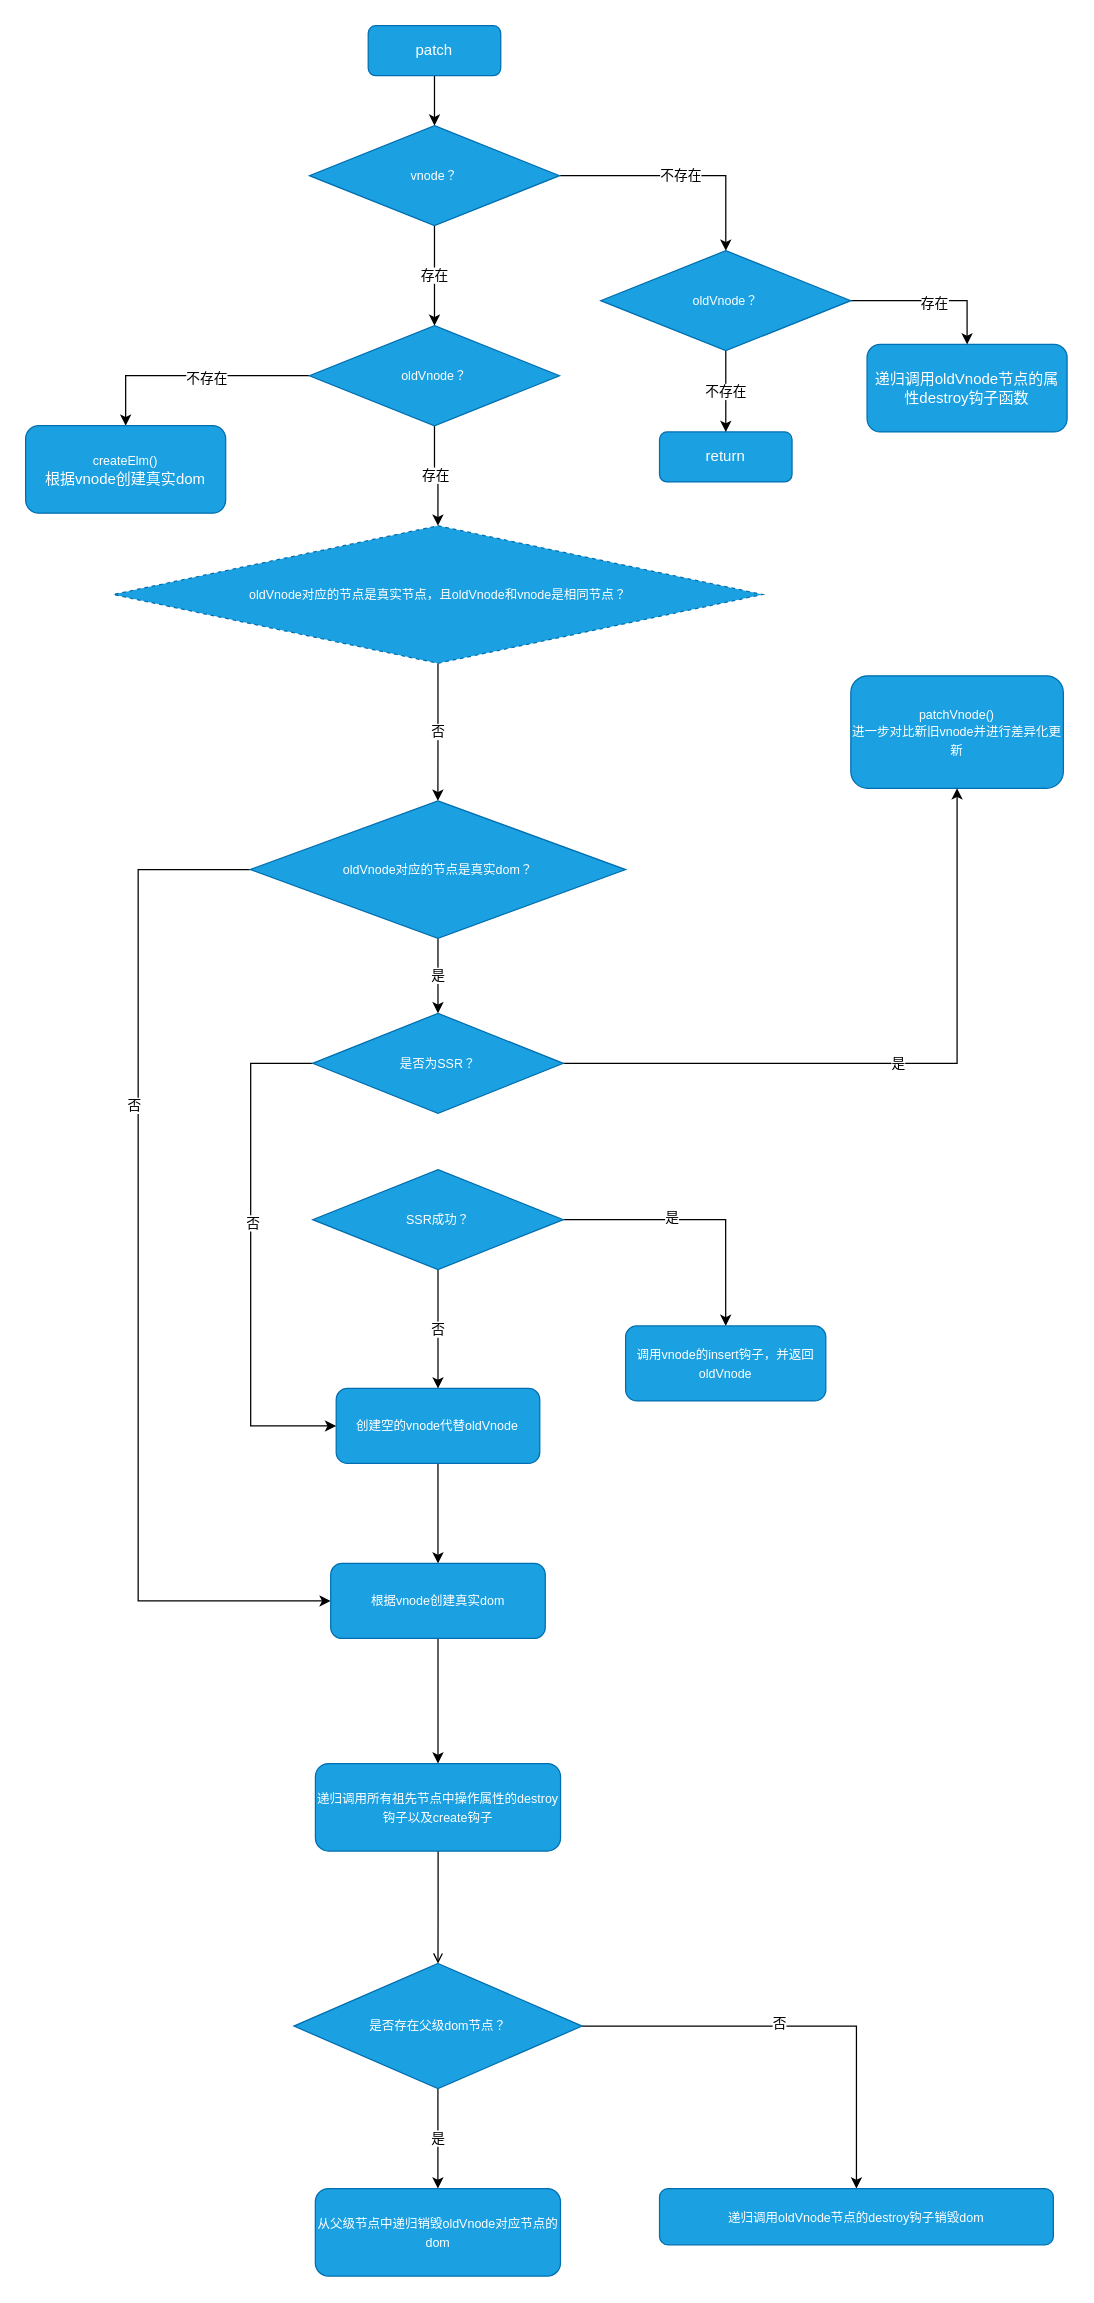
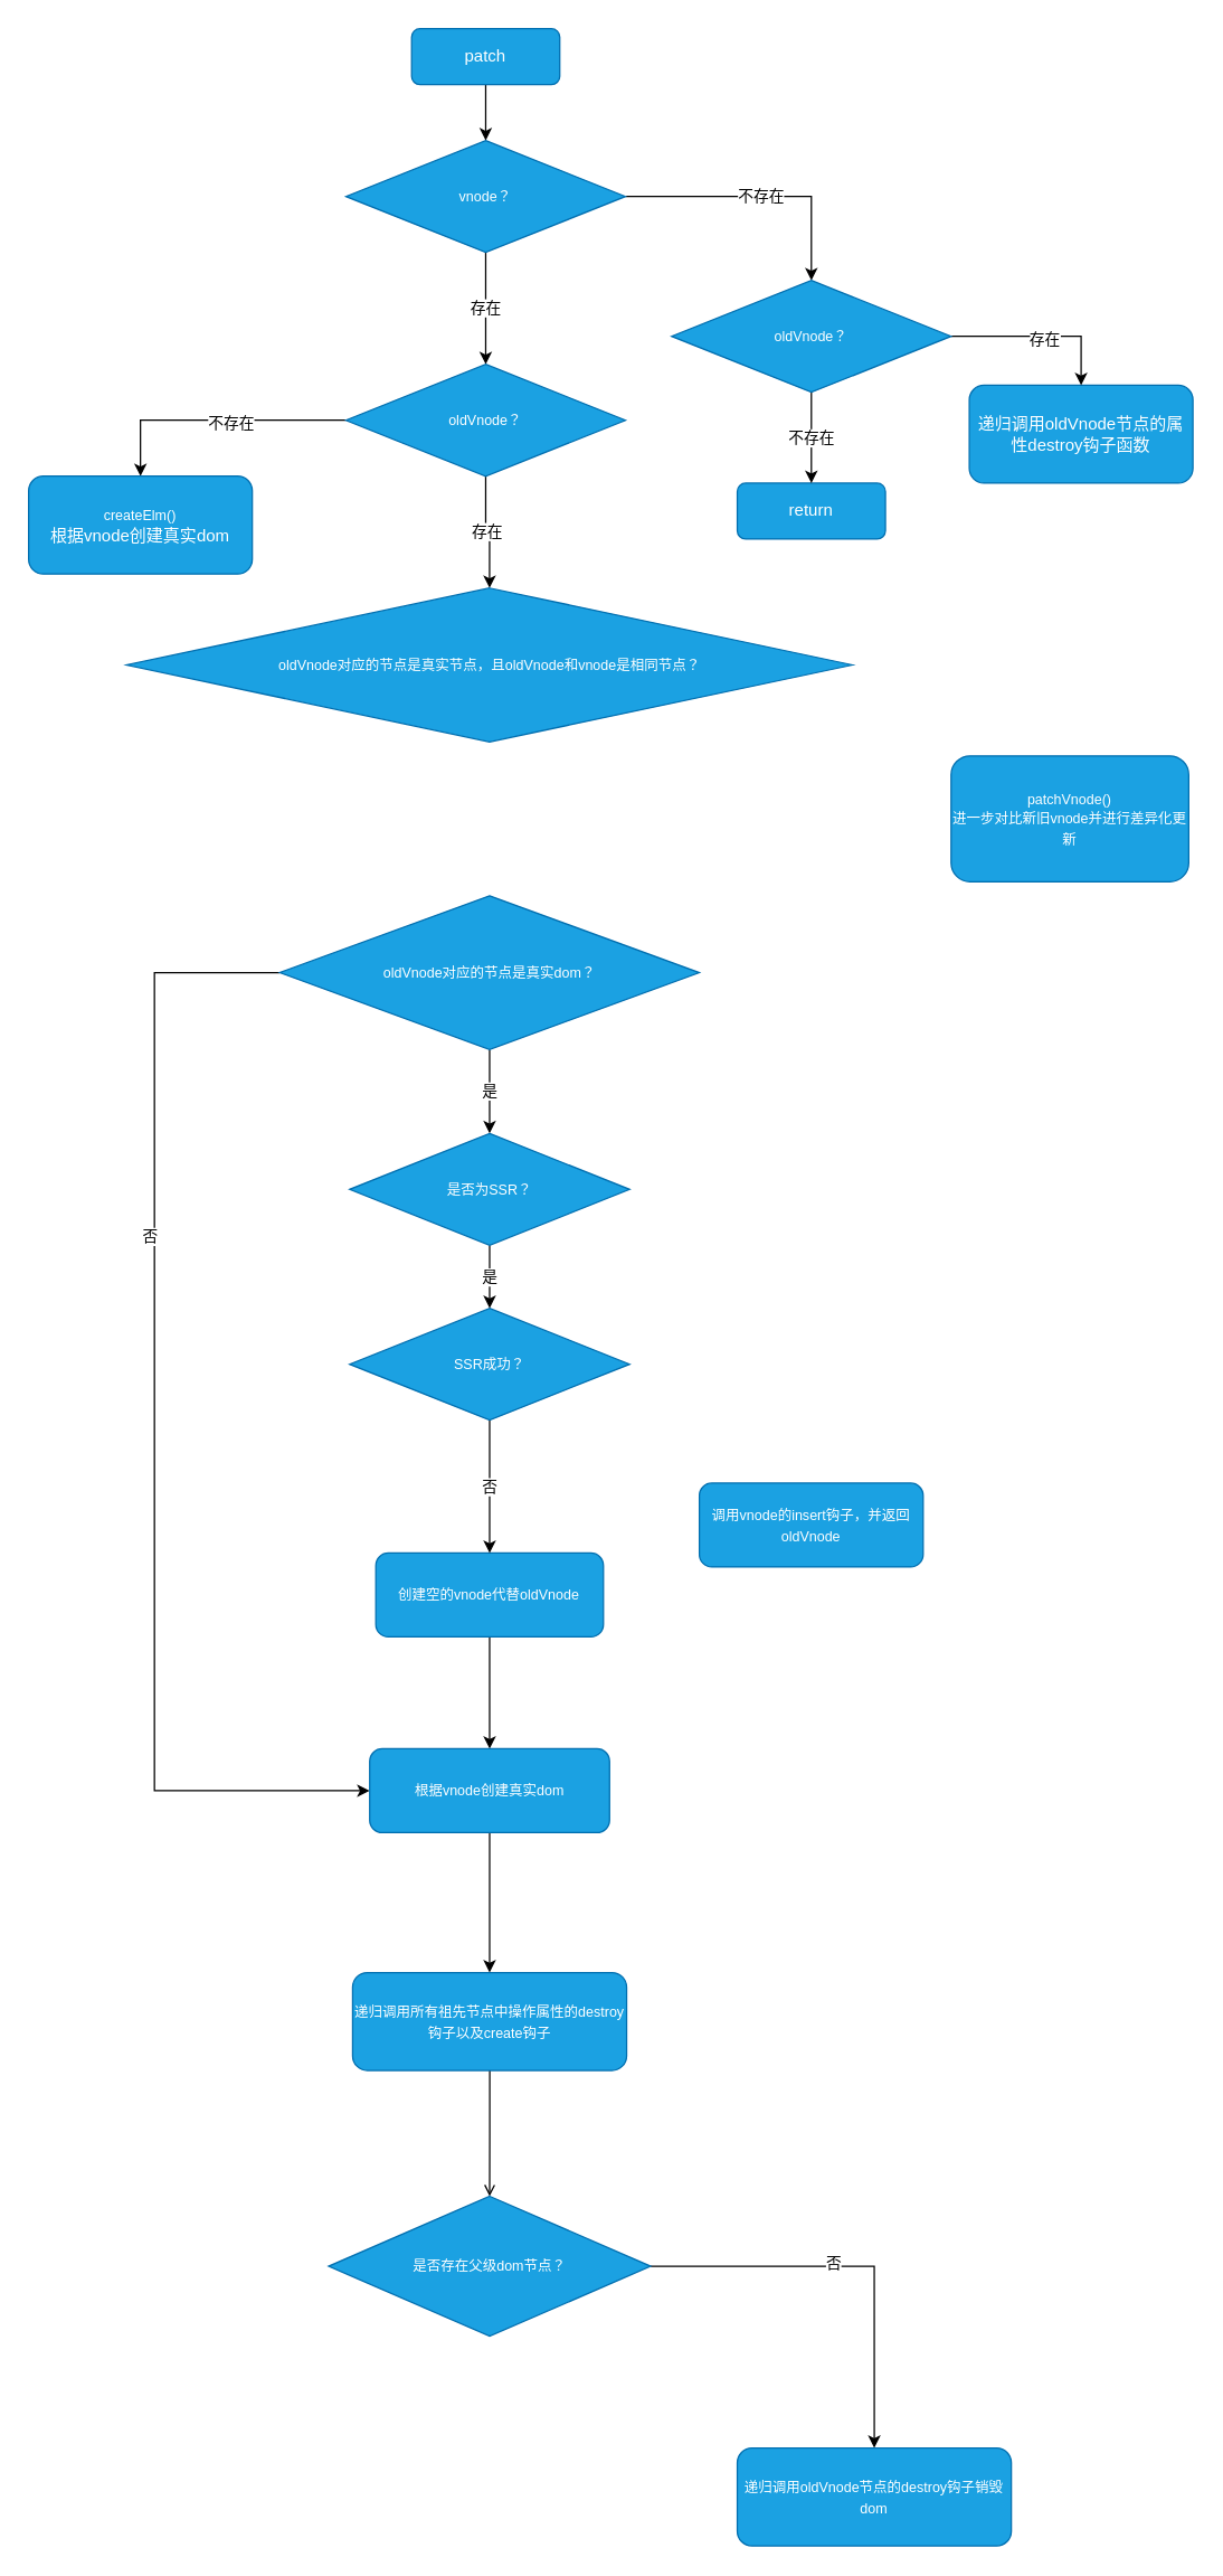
- <mxCell id="19" value="&lt;span style=&quot;font-size: x-small&quot;&gt;oldVnode对应的节点是真实节点，且oldVnode和vnode是相同节点？&lt;/span&gt;" style="rhombus;whiteSpace=wrap;html=1;fillColor=#1ba1e2;strokeColor=#006EAF;fontColor=#ffffff;spacingLeft=0;spacingRight=0;dashed=1;" parent="1" vertex="1"><mxGeometry x="90" y="420" width="519.5" height="110" as="geometry" /></mxCell>
+ <mxCell id="19" value="&lt;span style=&quot;font-size: x-small&quot;&gt;oldVnode对应的节点是真实节点，且oldVnode和vnode是相同节点？&lt;/span&gt;" style="rhombus;whiteSpace=wrap;html=1;fillColor=#1ba1e2;strokeColor=#006EAF;fontColor=#ffffff;spacingLeft=0;spacingRight=0;" parent="1" vertex="1"><mxGeometry x="90" y="420" width="519.5" height="110" as="geometry" /></mxCell>
- <mxCell id="18" value="否" style="edgeStyle=orthogonalEdgeStyle;rounded=0;orthogonalLoop=1;jettySize=auto;html=1;entryX=0.5;entryY=0;entryDx=0;entryDy=0;" parent="1" source="19" target="24" edge="1"><mxGeometry relative="1" as="geometry"><mxPoint x="349.8" y="610" as="targetPoint" /></mxGeometry></mxCell>
- <mxCell id="32" value="是" style="edgeStyle=orthogonalEdgeStyle;rounded=0;orthogonalLoop=1;jettySize=auto;html=1;" parent="1" source="35" target="20" edge="1"><mxGeometry relative="1" as="geometry" /></mxCell>
+ <mxCell id="32" value="是" style="edgeStyle=orthogonalEdgeStyle;rounded=0;orthogonalLoop=1;jettySize=auto;html=1;entryX=0.5;entryY=0;entryDx=0;entryDy=0;" parent="1" source="35" target="30" edge="1"><mxGeometry relative="1" as="geometry" /></mxCell>
- <mxCell id="27" style="edgeStyle=orthogonalEdgeStyle;rounded=0;orthogonalLoop=1;jettySize=auto;html=1;entryX=0.5;entryY=0;entryDx=0;entryDy=0;" parent="1" source="30" target="31" edge="1"><mxGeometry relative="1" as="geometry" /></mxCell>
- <mxCell id="28" value="是" style="edgeLabel;html=1;align=center;verticalAlign=middle;resizable=0;points=[];" parent="27" vertex="1" connectable="0"><mxGeometry x="-0.204" y="3" relative="1" as="geometry"><mxPoint as="offset" /></mxGeometry></mxCell>
- <mxCell id="33" style="edgeStyle=orthogonalEdgeStyle;rounded=0;orthogonalLoop=1;jettySize=auto;html=1;entryX=0;entryY=0.5;entryDx=0;entryDy=0;" parent="1" source="35" target="26" edge="1"><mxGeometry relative="1" as="geometry"><Array as="points"><mxPoint x="200" y="850" /><mxPoint x="200" y="1140" /></Array></mxGeometry></mxCell>
- <mxCell id="34" value="否" style="edgeLabel;html=1;align=center;verticalAlign=middle;resizable=0;points=[];" parent="33" vertex="1" connectable="0"><mxGeometry x="-0.13" y="1" relative="1" as="geometry"><mxPoint as="offset" /></mxGeometry></mxCell>
- <mxCell id="40" value="是" style="edgeStyle=orthogonalEdgeStyle;rounded=0;orthogonalLoop=1;jettySize=auto;html=1;entryX=0.5;entryY=0;entryDx=0;entryDy=0;" parent="1" source="43" target="44" edge="1"><mxGeometry relative="1" as="geometry" /></mxCell>
- <mxCell id="45" value="&lt;font size=&quot;1&quot;&gt;递归调用oldVnode节点的destroy钩子销毁dom&lt;br&gt;&lt;/font&gt;" style="rounded=1;whiteSpace=wrap;html=1;fillColor=#1ba1e2;strokeColor=#006EAF;fontColor=#ffffff;" parent="1" vertex="1"><mxGeometry x="527" y="1750" width="315" height="45" as="geometry" /></mxCell>
+ <mxCell id="45" value="&lt;font size=&quot;1&quot;&gt;递归调用oldVnode节点的destroy钩子销毁dom&lt;br&gt;&lt;/font&gt;" style="rounded=1;whiteSpace=wrap;html=1;fillColor=#1ba1e2;strokeColor=#006EAF;fontColor=#ffffff;" parent="1" vertex="1"><mxGeometry x="527" y="1750" width="196.06" height="70" as="geometry" /></mxCell>
- <mxCell id="44" value="&lt;font size=&quot;1&quot;&gt;从父级节点中递归销毁oldVnode对应节点的dom&lt;br&gt;&lt;/font&gt;" style="rounded=1;whiteSpace=wrap;html=1;fillColor=#1ba1e2;strokeColor=#006EAF;fontColor=#ffffff;" parent="1" vertex="1"><mxGeometry x="251.72" y="1750" width="196.06" height="70" as="geometry" /></mxCell>
